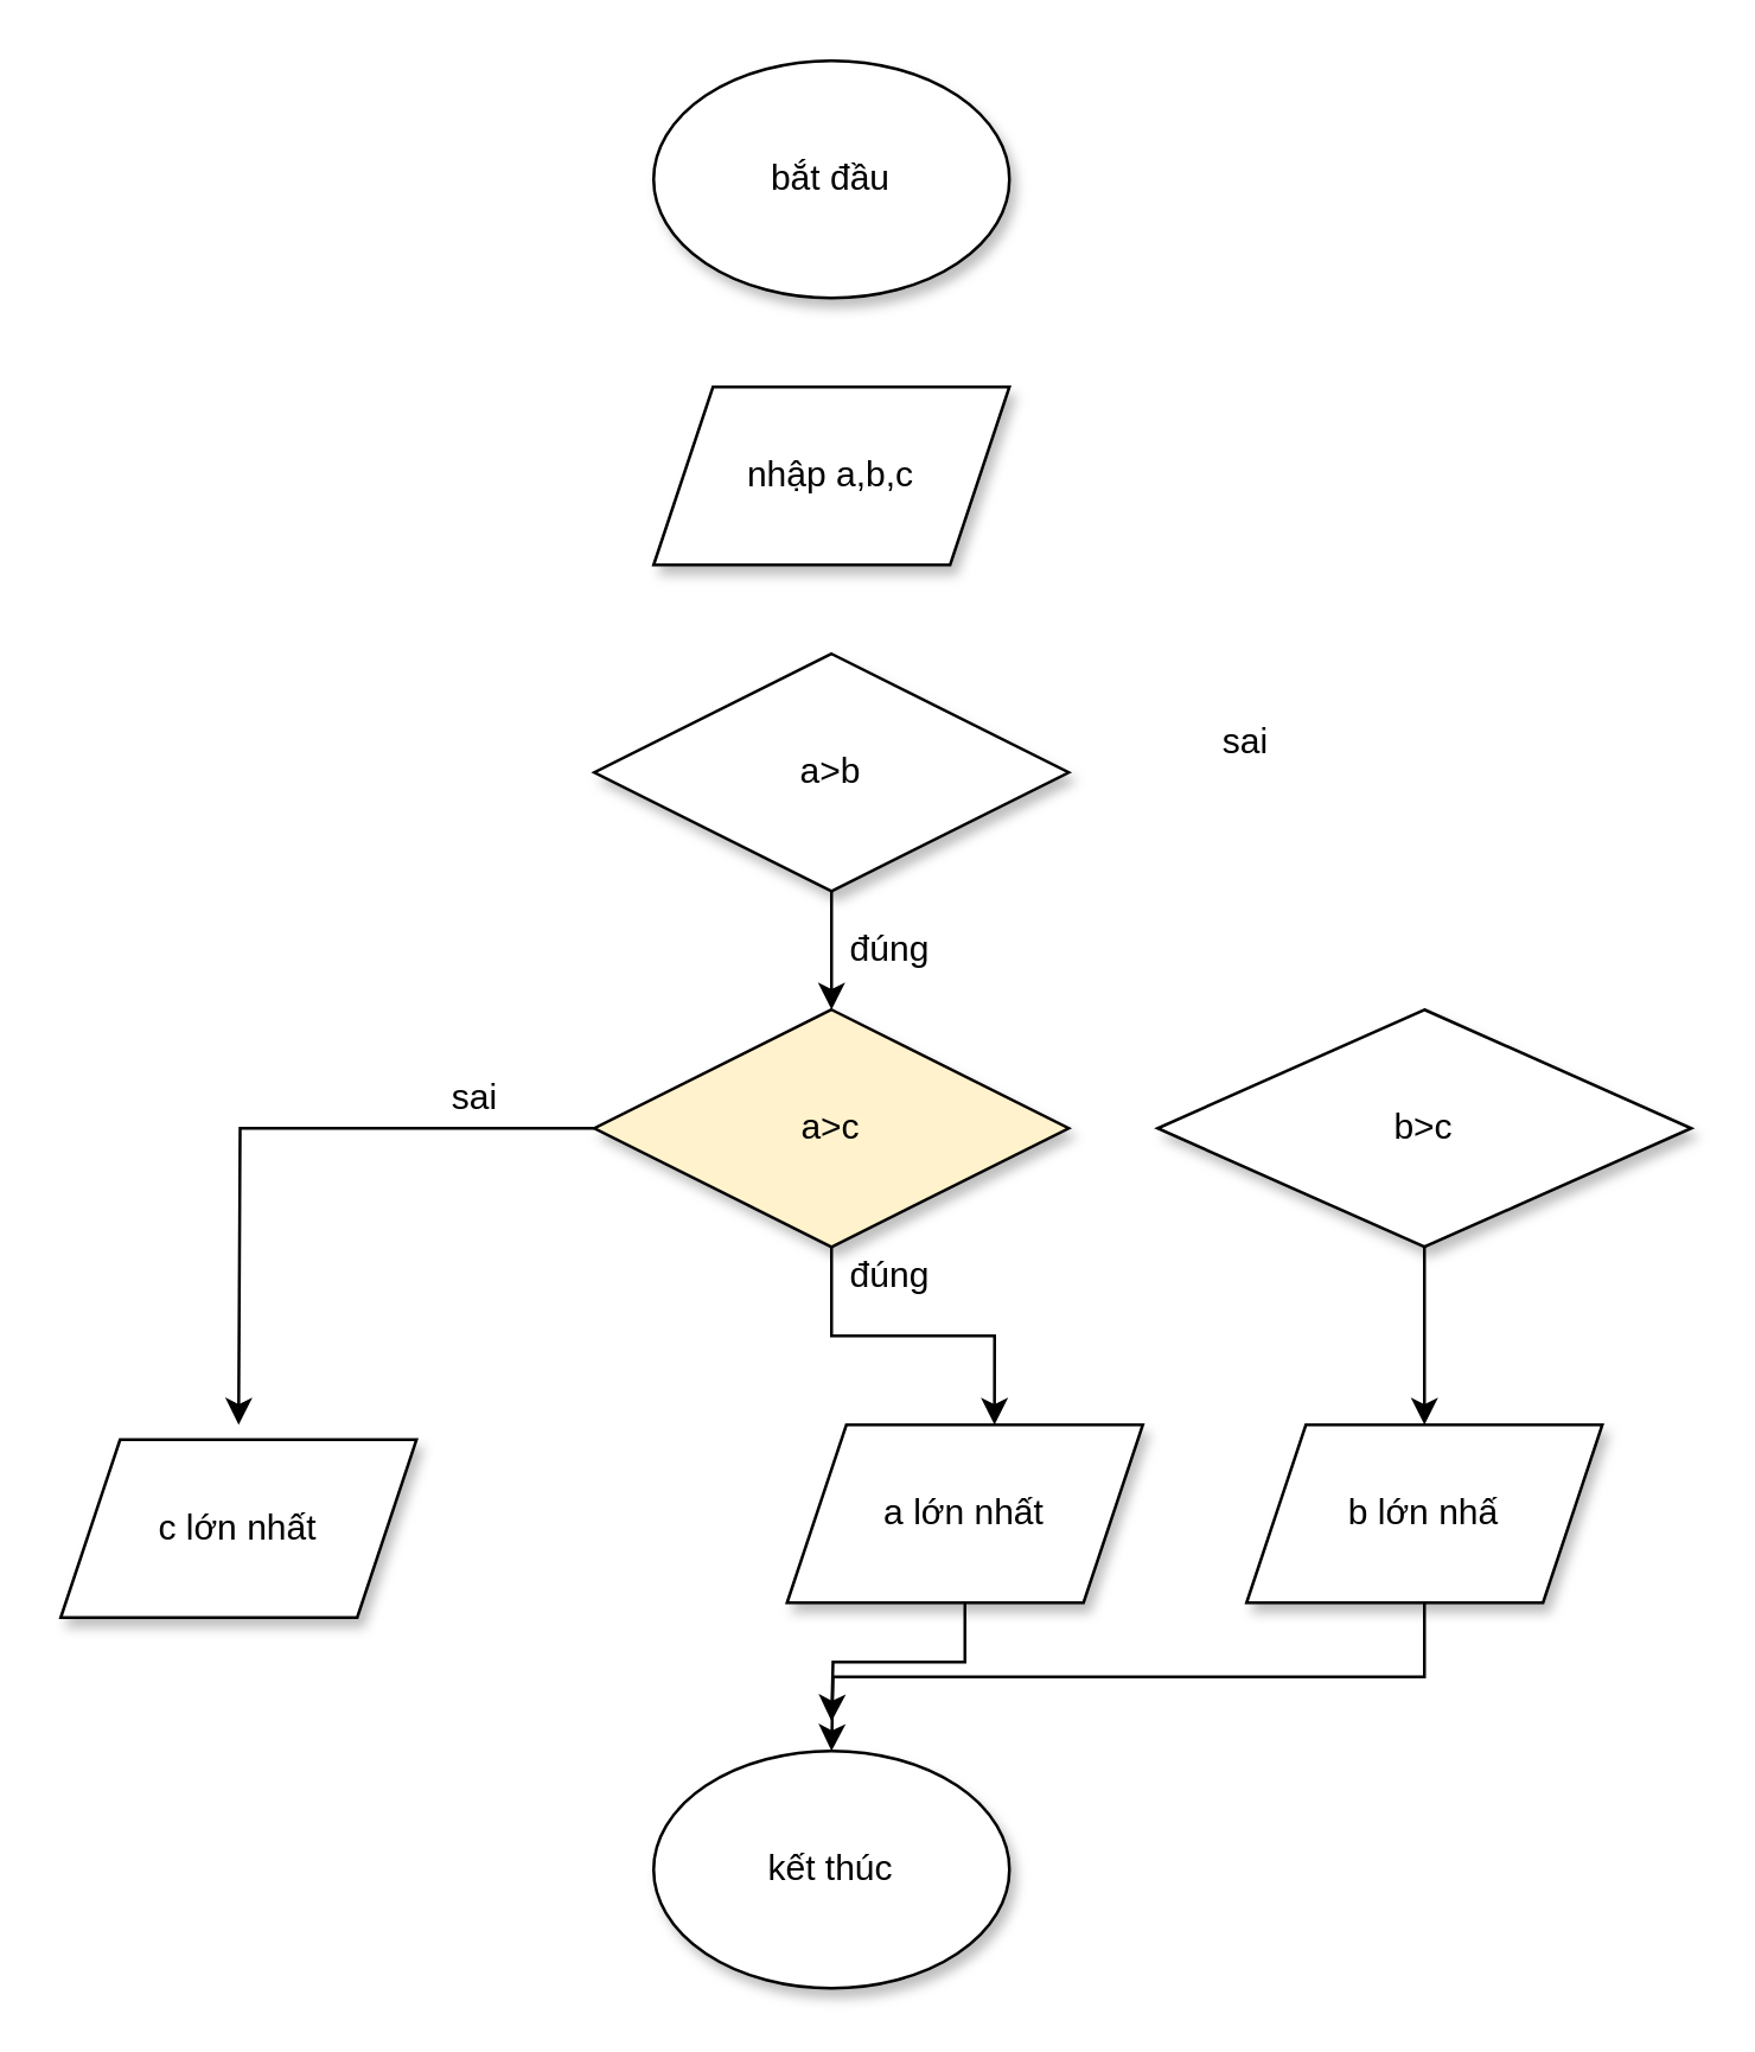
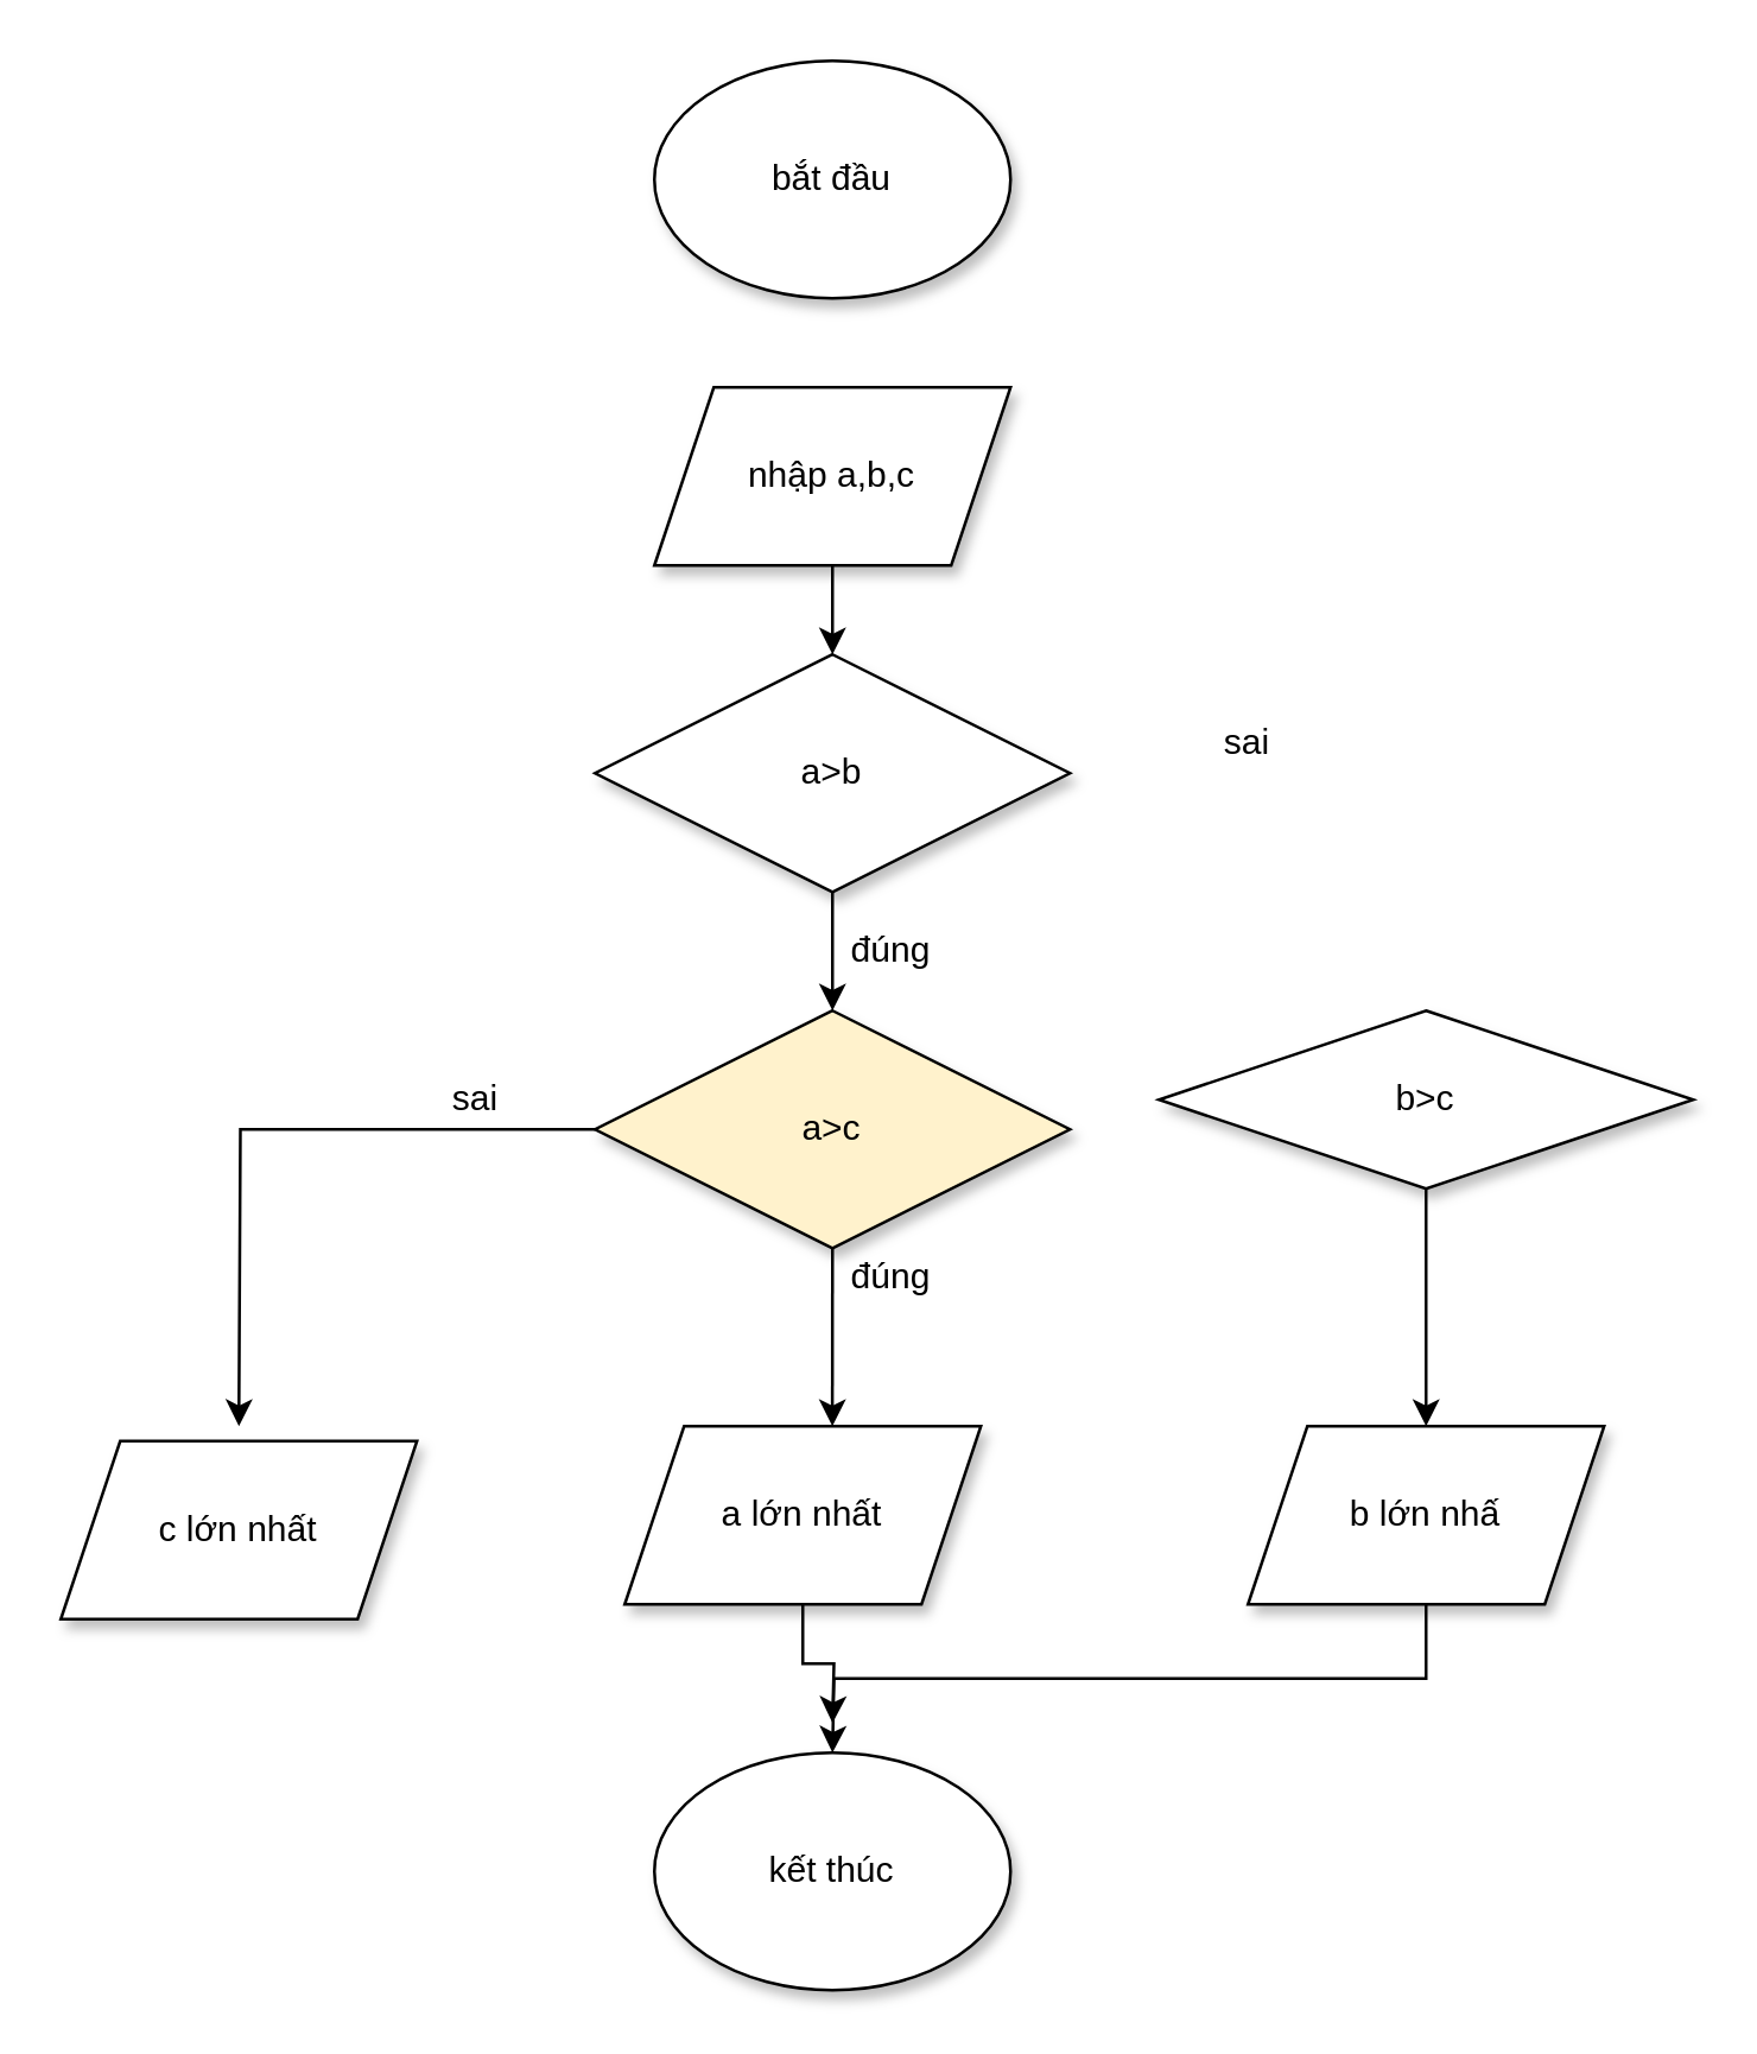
+ <mxCell id="3" value="" style="edgeStyle=orthogonalEdgeStyle;rounded=0;orthogonalLoop=1;jettySize=auto;html=1;" edge="1" parent="1" source="4" target="6"><mxGeometry relative="1" as="geometry" /></mxCell>
- <mxCell id="14" value="b&amp;gt;c" style="rhombus;whiteSpace=wrap;html=1;shadow=1;sketch=0;" vertex="1" parent="1"><mxGeometry x="390" y="340" width="180" height="80" as="geometry" /></mxCell>
+ <mxCell id="14" value="b&amp;gt;c" style="rhombus;whiteSpace=wrap;html=1;shadow=1;sketch=0;" vertex="1" parent="1"><mxGeometry x="390" y="340" width="180" height="60" as="geometry" /></mxCell>
- <mxCell id="11" value="a lớn nhất" style="shape=parallelogram;perimeter=parallelogramPerimeter;whiteSpace=wrap;html=1;fixedSize=1;sketch=0;shadow=1;" vertex="1" parent="1"><mxGeometry x="265" y="480" width="120" height="60" as="geometry" /></mxCell>
+ <mxCell id="11" value="a lớn nhất" style="shape=parallelogram;perimeter=parallelogramPerimeter;whiteSpace=wrap;html=1;fixedSize=1;sketch=0;shadow=1;" vertex="1" parent="1"><mxGeometry x="210" y="480" width="120" height="60" as="geometry" /></mxCell>
